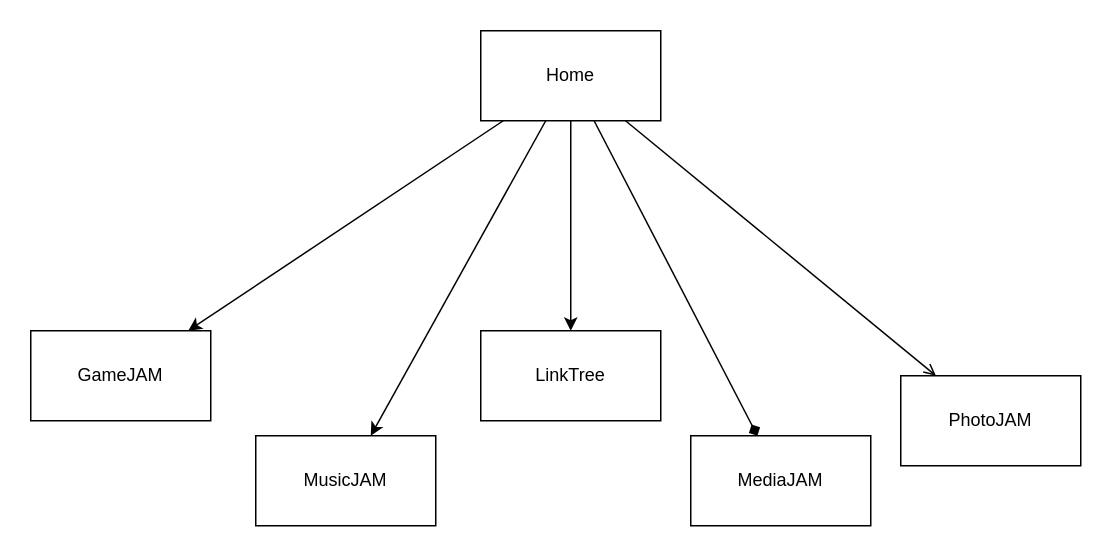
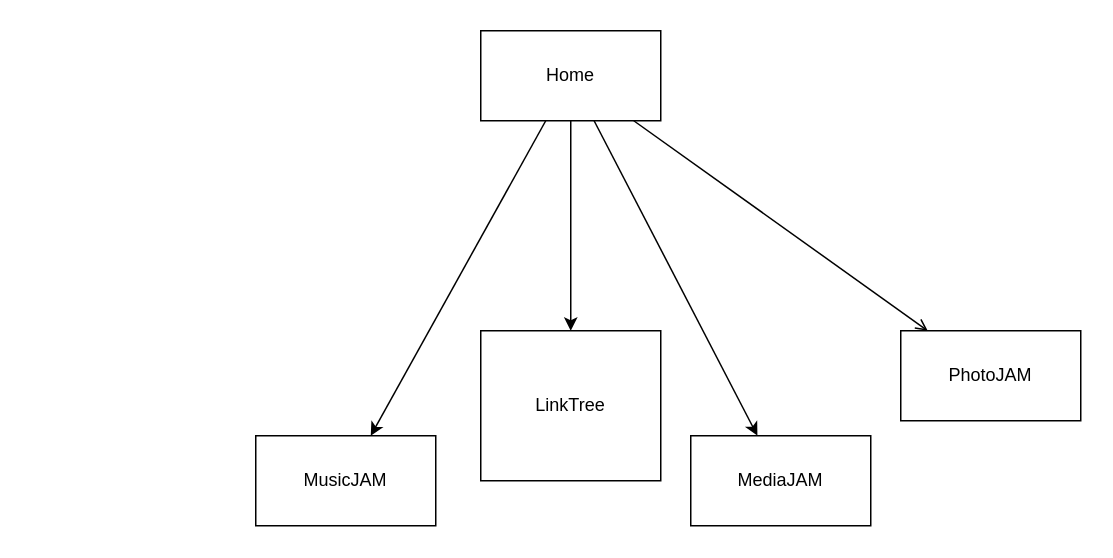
- <mxCell id="10" value="" style="endArrow=classic;html=1;rounded=0;" edge="1" parent="1" source="2" target="3"><mxGeometry width="50" height="50" relative="1" as="geometry"><mxPoint x="370" y="350" as="sourcePoint" /><mxPoint x="420" y="300" as="targetPoint" /></mxGeometry></mxCell>
- <mxCell id="3" value="GameJAM" style="rounded=0;whiteSpace=wrap;html=1;" vertex="1" parent="1"><mxGeometry x="20" y="220" width="120" height="60" as="geometry" /></mxCell>
- <mxCell id="4" value="LinkTree" style="rounded=0;whiteSpace=wrap;html=1;" vertex="1" parent="1"><mxGeometry x="320" y="220" width="120" height="60" as="geometry" /></mxCell>
+ <mxCell id="4" value="LinkTree" style="rounded=0;whiteSpace=wrap;html=1;" vertex="1" parent="1"><mxGeometry x="320" y="220" width="120" height="100" as="geometry" /></mxCell>
- <mxCell id="7" value="PhotoJAM" style="rounded=0;whiteSpace=wrap;html=1;" vertex="1" parent="1"><mxGeometry x="600" y="250" width="120" height="60" as="geometry" /></mxCell>
+ <mxCell id="7" value="PhotoJAM" style="rounded=0;whiteSpace=wrap;html=1;" vertex="1" parent="1"><mxGeometry x="600" y="220" width="120" height="60" as="geometry" /></mxCell>
- <mxCell id="12" value="" style="endArrow=diamond;html=1;rounded=0;" edge="1" parent="1" source="2" target="6"><mxGeometry width="50" height="50" relative="1" as="geometry"><mxPoint x="370" y="350" as="sourcePoint" /><mxPoint x="420" y="300" as="targetPoint" /></mxGeometry></mxCell>
+ <mxCell id="12" value="" style="endArrow=classic;html=1;rounded=0;" edge="1" parent="1" source="2" target="6"><mxGeometry width="50" height="50" relative="1" as="geometry"><mxPoint x="370" y="350" as="sourcePoint" /><mxPoint x="420" y="300" as="targetPoint" /></mxGeometry></mxCell>
